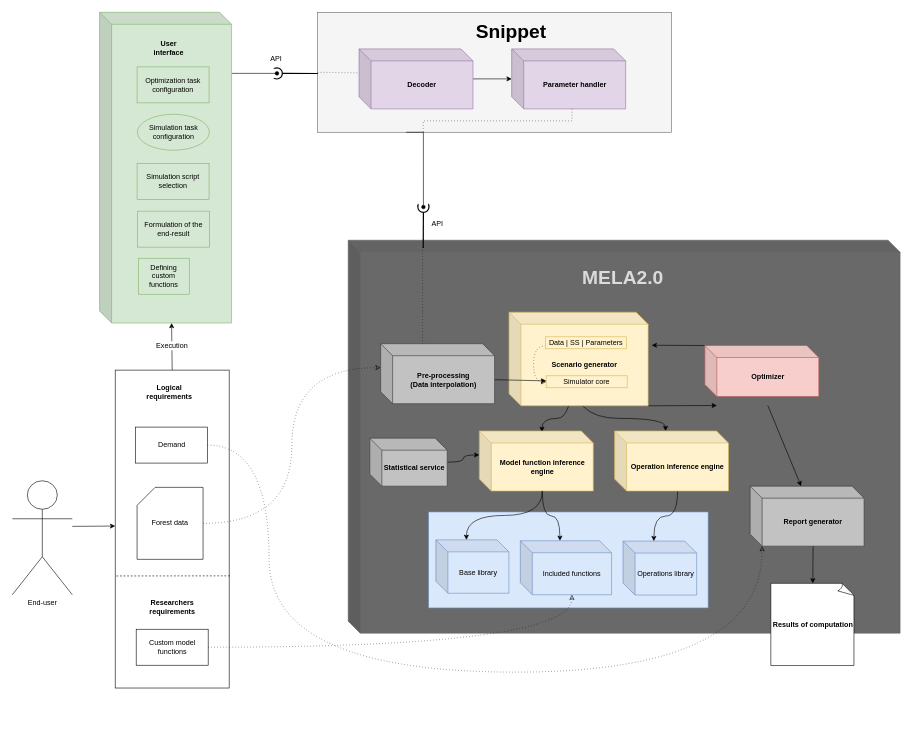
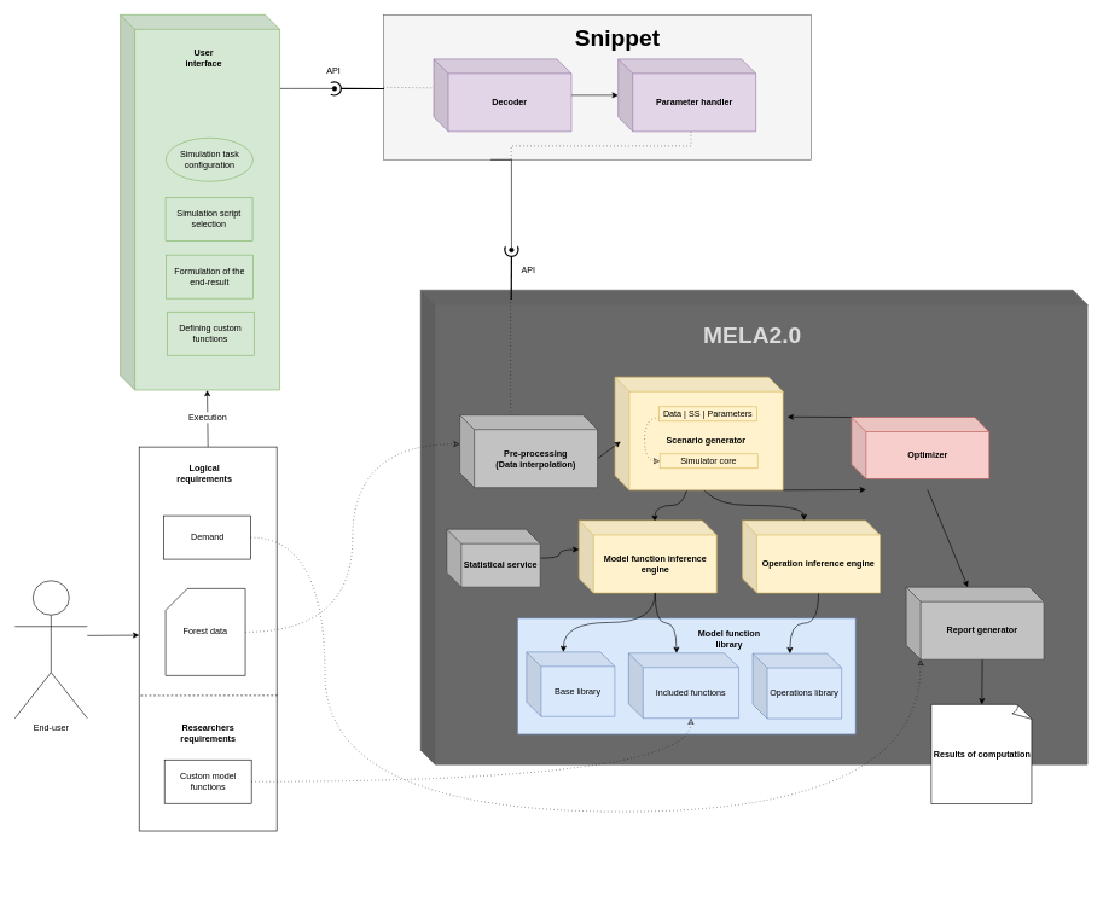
- <mxCell id="72" value="&lt;div&gt;Optimization task&lt;/div&gt;&lt;div&gt;configuration&lt;br&gt;&lt;/div&gt;" style="rounded=0;whiteSpace=wrap;html=1;fontSize=12;fillColor=#d5e8d4;strokeColor=#82b366;" parent="66" vertex="1"><mxGeometry x="62.5" y="91" width="120" height="60" as="geometry" /></mxCell>
- <mxCell id="69" value="Defining custom functions" style="rounded=0;whiteSpace=wrap;html=1;fontSize=12;fillColor=#d5e8d4;strokeColor=#82b366;" parent="66" vertex="1"><mxGeometry x="64.5" y="410" width="85" height="60" as="geometry" /></mxCell>
+ <mxCell id="69" value="Defining custom functions" style="rounded=0;whiteSpace=wrap;html=1;fontSize=12;fillColor=#d5e8d4;strokeColor=#82b366;" parent="66" vertex="1"><mxGeometry x="64.5" y="410" width="120" height="60" as="geometry" /></mxCell>
- <mxCell id="26" style="edgeStyle=none;rounded=0;orthogonalLoop=1;jettySize=auto;html=1;exitX=0;exitY=0;exitDx=190;exitDy=60;exitPerimeter=0;strokeColor=#000000;" parent="1" source="28" target="62" edge="1"><mxGeometry relative="1" as="geometry" /></mxCell>
+ <mxCell id="26" style="edgeStyle=none;rounded=0;orthogonalLoop=1;jettySize=auto;html=1;exitX=0;exitY=0;exitDx=190;exitDy=60;exitPerimeter=0;entryX=0.034;entryY=0.57;entryDx=0;entryDy=0;entryPerimeter=0;strokeColor=#000000;" parent="1" source="28" target="10" edge="1"><mxGeometry relative="1" as="geometry" /></mxCell>
+ <mxCell id="52" value="Model function library" style="text;html=1;strokeColor=none;fillColor=none;align=center;verticalAlign=middle;whiteSpace=wrap;rounded=0;fontSize=12;fontColor=#000000;fontStyle=1" parent="48" vertex="1"><mxGeometry x="204" y="18.5" width="96" height="20" as="geometry" /></mxCell>
